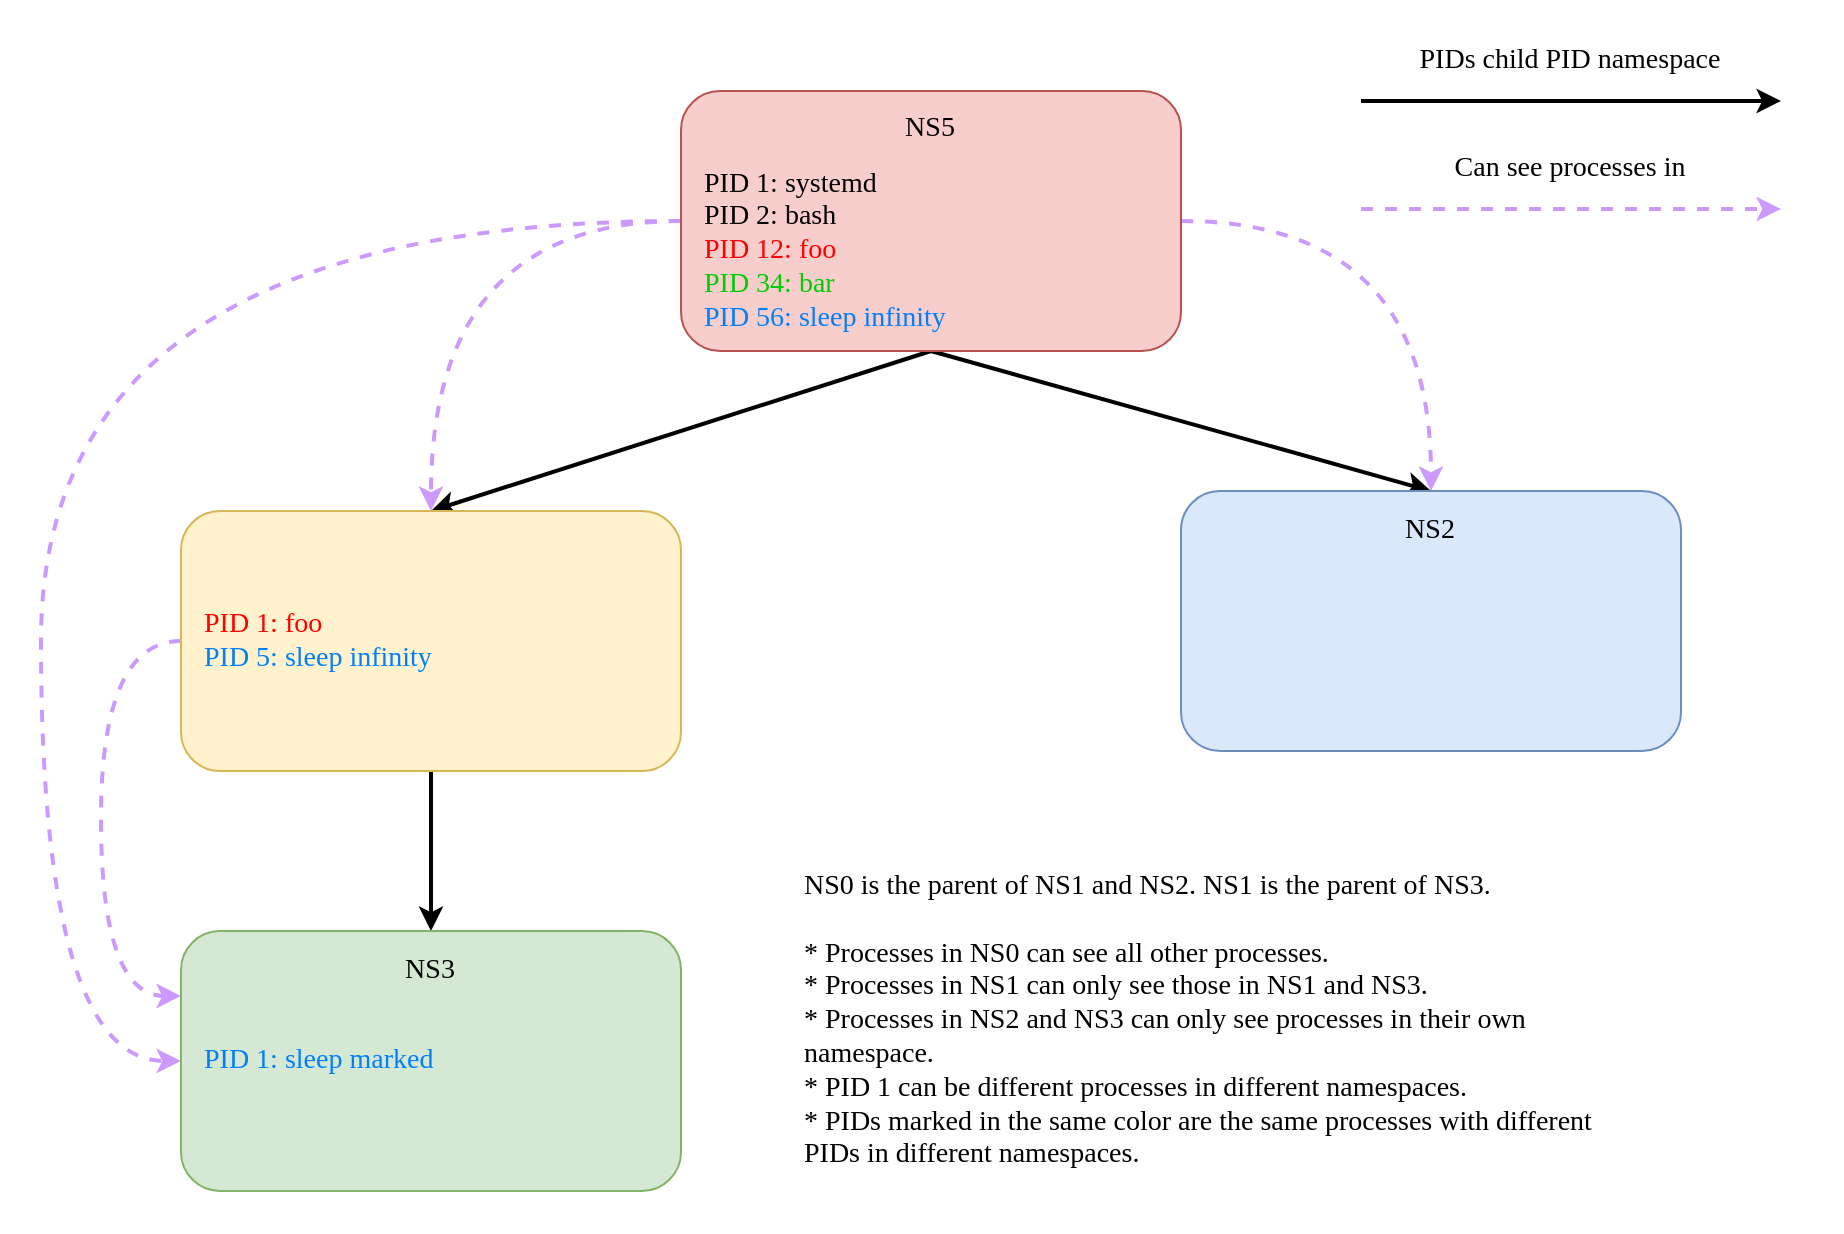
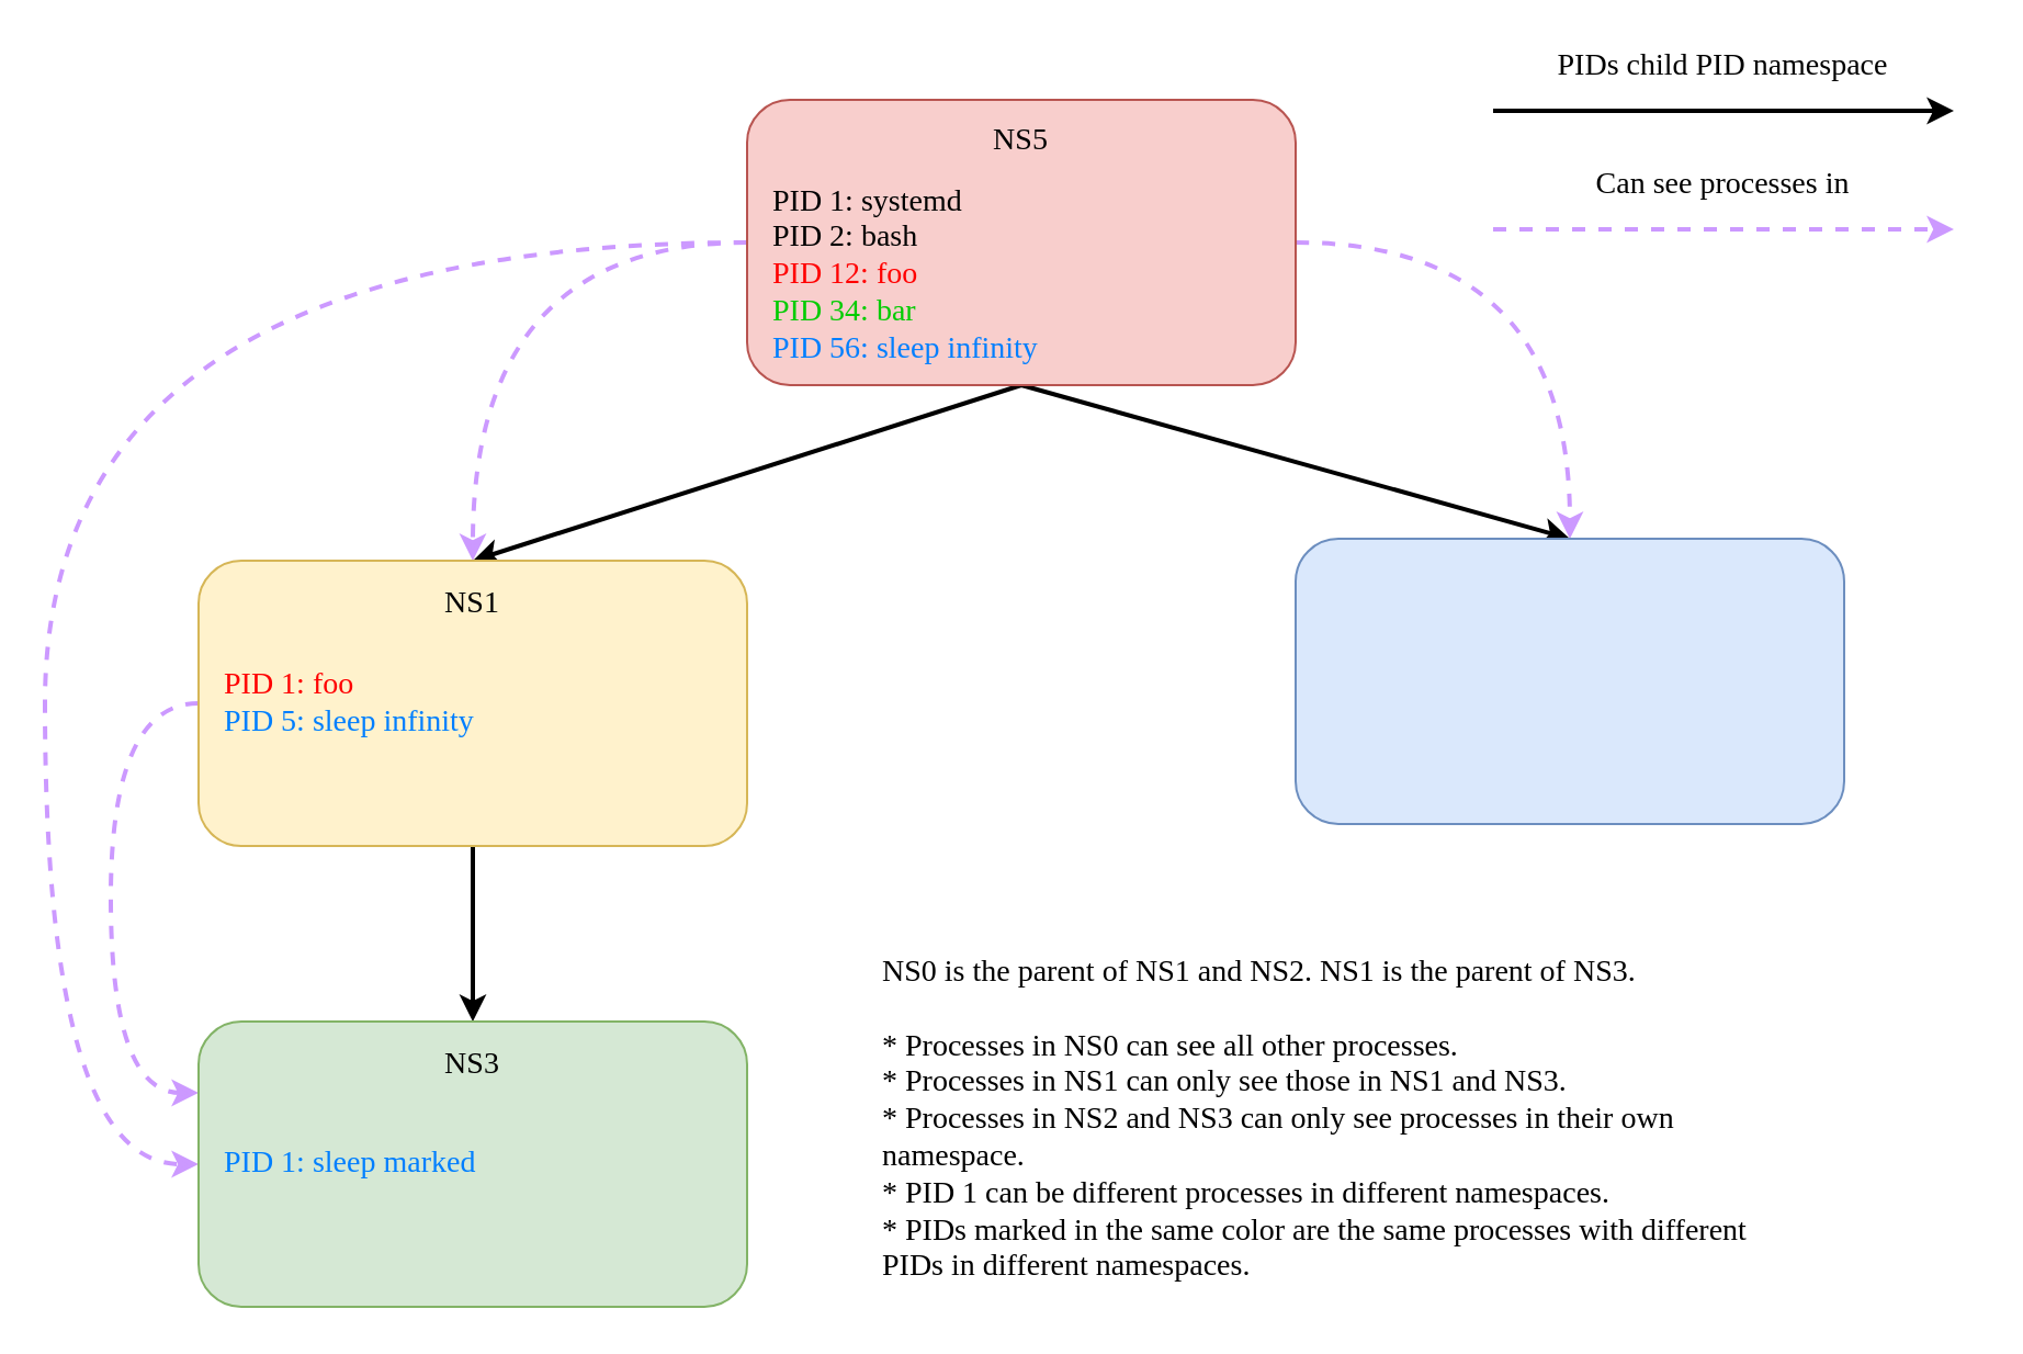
- <mxCell id="21" value="&lt;font face=&quot;Comic Sans MS&quot; style=&quot;font-size: 14px&quot;&gt;NS2&lt;/font&gt;" style="text;html=1;strokeColor=none;fillColor=none;align=center;verticalAlign=middle;whiteSpace=wrap;rounded=0;" vertex="1" parent="1"><mxGeometry x="600" y="255" width="230" height="20" as="geometry" /></mxCell>
+ <mxCell id="20" value="&lt;font face=&quot;Comic Sans MS&quot; style=&quot;font-size: 14px&quot;&gt;NS1&lt;/font&gt;" style="text;html=1;strokeColor=none;fillColor=none;align=center;verticalAlign=middle;whiteSpace=wrap;rounded=0;" vertex="1" parent="1"><mxGeometry x="100" y="265" width="230" height="20" as="geometry" /></mxCell>
